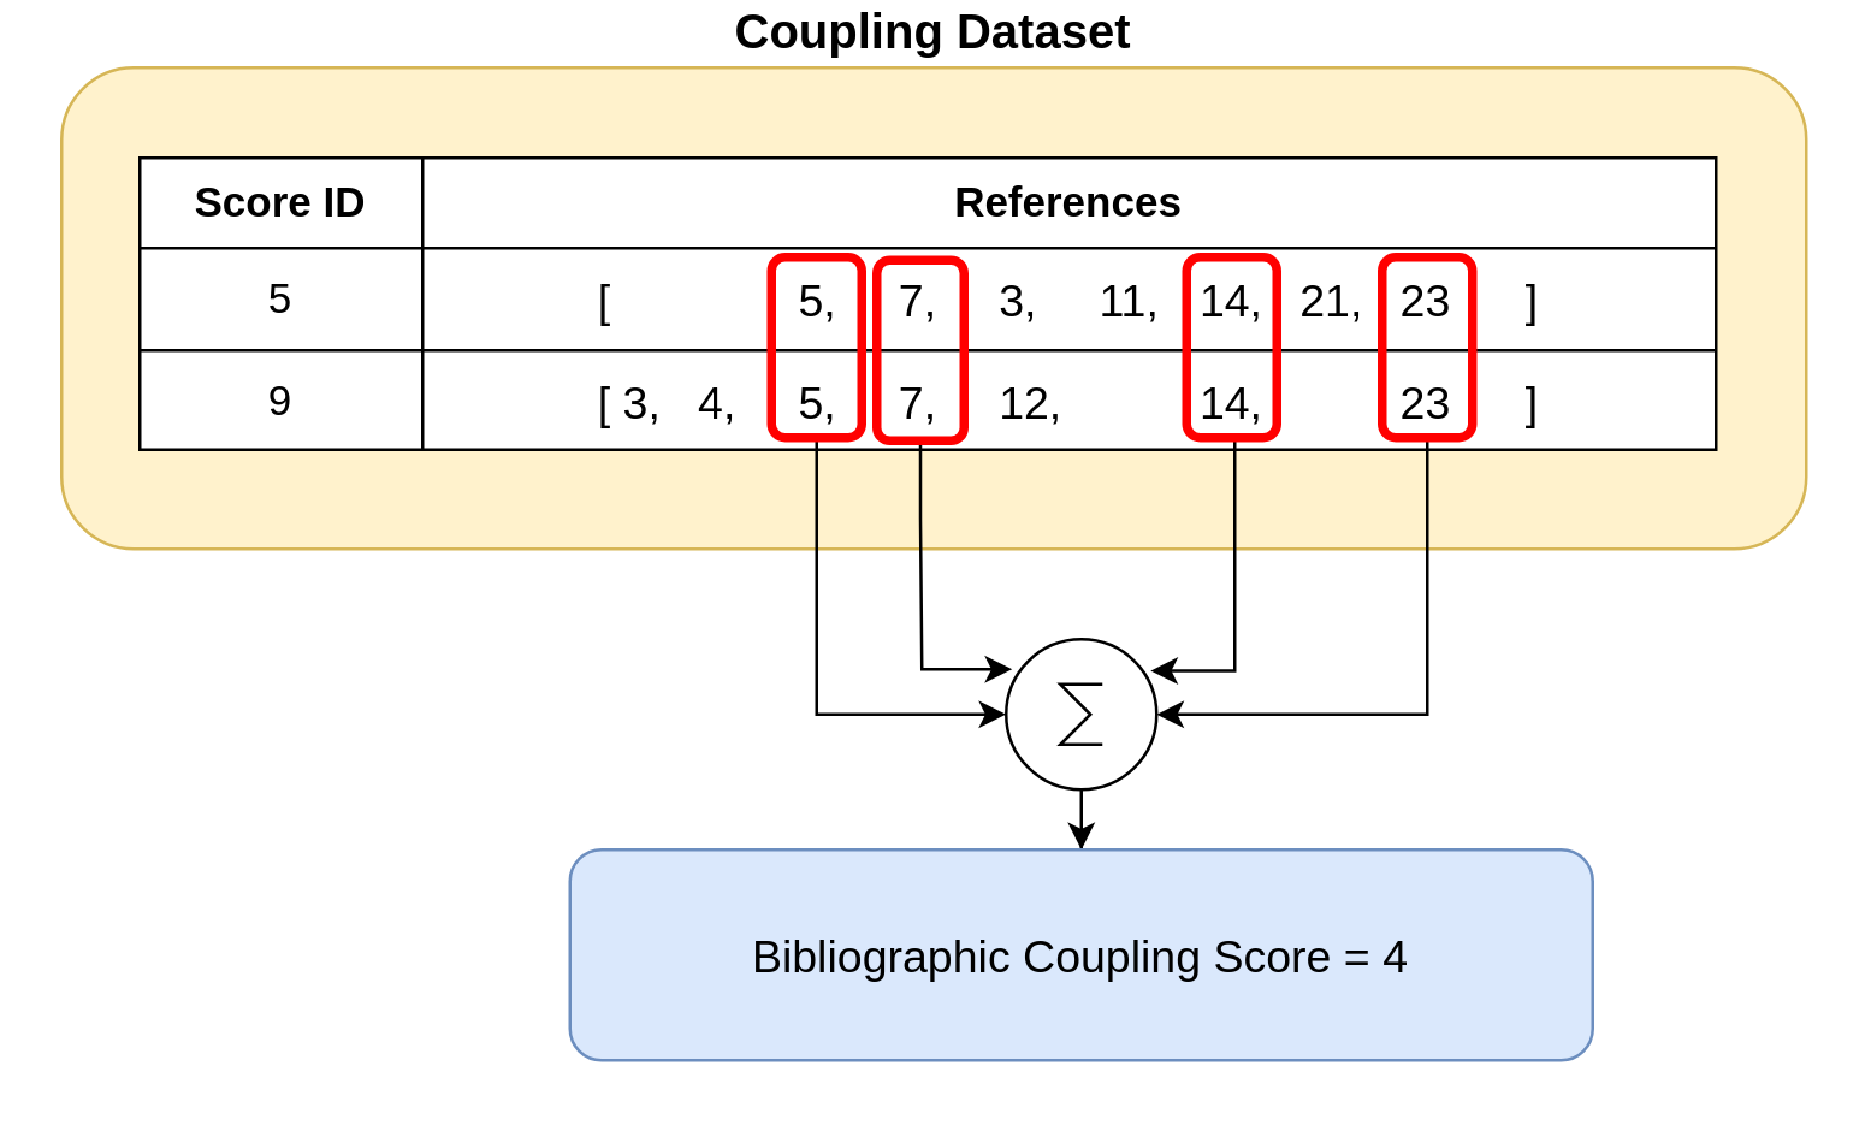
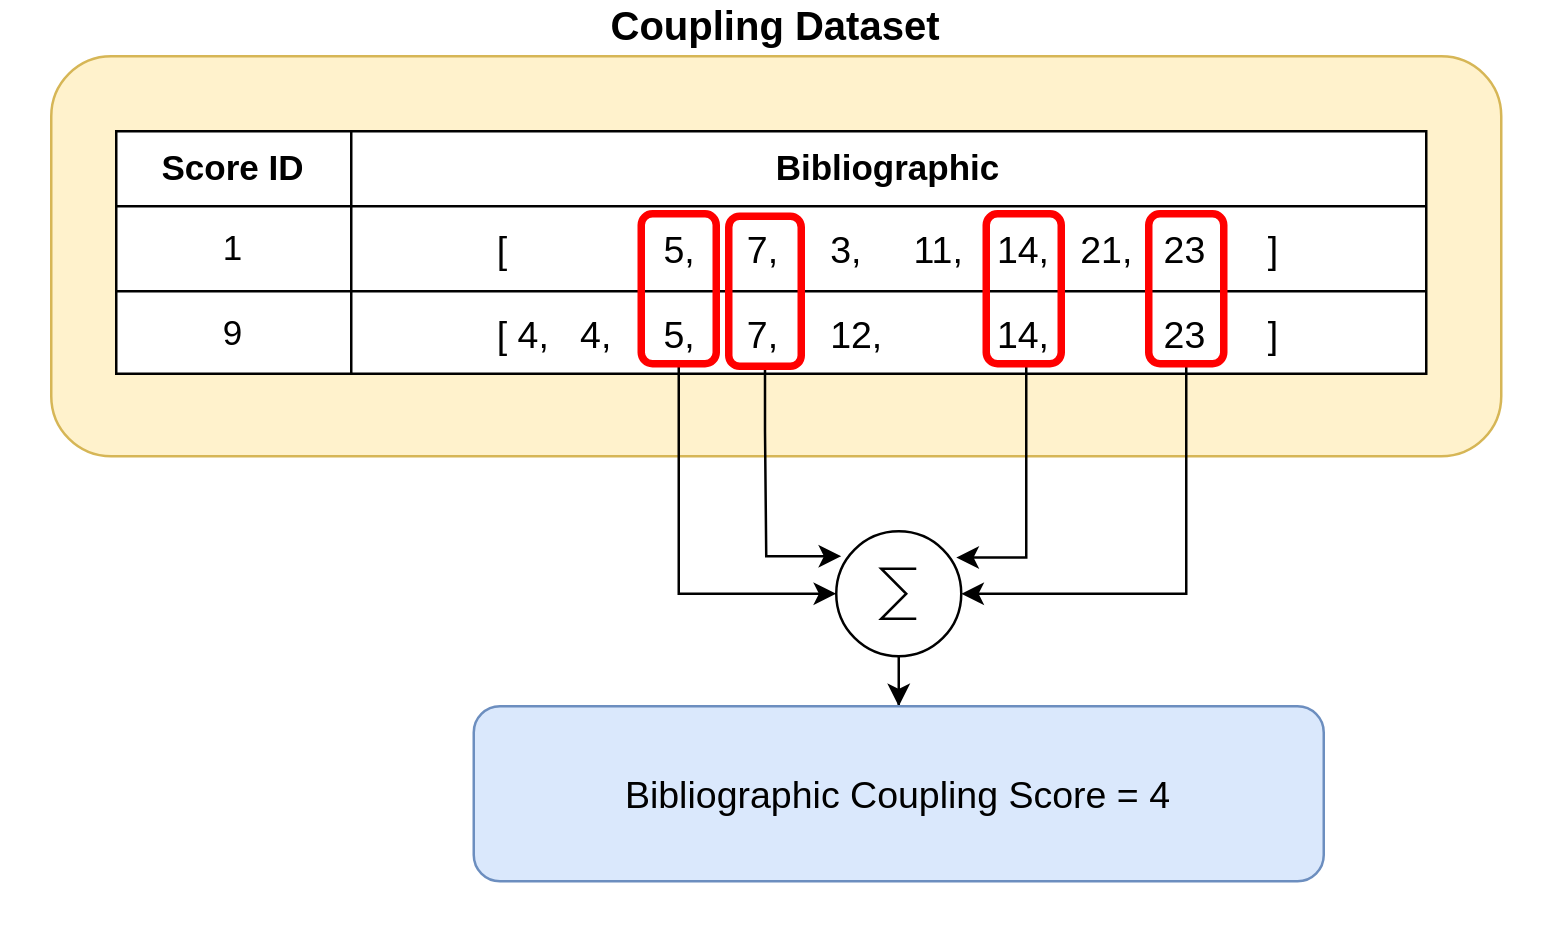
- <mxCell id="6" value="&lt;font style=&quot;font-size: 14px;&quot;&gt;&lt;b&gt;References&lt;/b&gt;&lt;/font&gt;" style="shape=partialRectangle;html=1;whiteSpace=wrap;connectable=0;overflow=hidden;fillColor=none;top=0;left=0;bottom=0;right=0;pointerEvents=1;" parent="4" vertex="1"><mxGeometry x="94" width="430" height="30" as="geometry"><mxRectangle width="430" height="30" as="alternateBounds" /></mxGeometry></mxCell>
+ <mxCell id="6" value="&lt;font style=&quot;font-size: 14px;&quot;&gt;&lt;b&gt;Bibliographic&lt;/b&gt;&lt;/font&gt;" style="shape=partialRectangle;html=1;whiteSpace=wrap;connectable=0;overflow=hidden;fillColor=none;top=0;left=0;bottom=0;right=0;pointerEvents=1;" parent="4" vertex="1"><mxGeometry x="94" width="430" height="30" as="geometry"><mxRectangle width="430" height="30" as="alternateBounds" /></mxGeometry></mxCell>
- <mxCell id="8" value="&lt;font style=&quot;font-size: 14px;&quot;&gt;5&lt;/font&gt;" style="shape=partialRectangle;html=1;whiteSpace=wrap;connectable=0;overflow=hidden;fillColor=none;top=0;left=0;bottom=0;right=0;pointerEvents=1;" parent="7" vertex="1"><mxGeometry width="94" height="34" as="geometry"><mxRectangle width="94" height="34" as="alternateBounds" /></mxGeometry></mxCell>
+ <mxCell id="8" value="&lt;font style=&quot;font-size: 14px;&quot;&gt;1&lt;/font&gt;" style="shape=partialRectangle;html=1;whiteSpace=wrap;connectable=0;overflow=hidden;fillColor=none;top=0;left=0;bottom=0;right=0;pointerEvents=1;" parent="7" vertex="1"><mxGeometry width="94" height="34" as="geometry"><mxRectangle width="94" height="34" as="alternateBounds" /></mxGeometry></mxCell>
- <mxCell id="12" value="&lt;div style=&quot;&quot;&gt;&lt;span style=&quot;font-size: 15px; background-color: initial;&quot;&gt;[ 3,&amp;nbsp;&lt;span style=&quot;white-space: pre;&quot;&gt;&#09;&lt;/span&gt;&lt;/span&gt;&lt;span style=&quot;font-size: 15px; background-color: initial;&quot;&gt;4, &lt;/span&gt;&lt;span style=&quot;font-size: 15px; background-color: initial; white-space: pre;&quot;&gt;&#09;&lt;/span&gt;&lt;span style=&quot;font-size: 15px; background-color: initial;&quot;&gt;5, &lt;/span&gt;&lt;span style=&quot;font-size: 15px; background-color: initial; white-space: pre;&quot;&gt;&#09;&lt;/span&gt;&lt;span style=&quot;font-size: 15px; background-color: initial;&quot;&gt;7, &lt;/span&gt;&lt;span style=&quot;font-size: 15px; background-color: initial; white-space: pre;&quot;&gt;&#09;&lt;/span&gt;&lt;span style=&quot;font-size: 15px; background-color: initial;&quot;&gt;12,&lt;/span&gt;&lt;span style=&quot;font-size: 15px; background-color: initial; white-space: pre;&quot;&gt;&#09;&lt;span style=&quot;white-space: pre;&quot;&gt;&#09;&lt;/span&gt;&lt;/span&gt;&lt;span style=&quot;font-size: 15px; background-color: initial;&quot;&gt;14, &lt;/span&gt;&lt;span style=&quot;font-size: 15px; background-color: initial; white-space: pre;&quot;&gt;&#09;&lt;/span&gt;&lt;span style=&quot;font-size: 15px; background-color: initial; white-space: pre;&quot;&gt;&#09;&lt;/span&gt;&lt;span style=&quot;font-size: 15px; background-color: initial;&quot;&gt;23&amp;nbsp; &amp;nbsp; &amp;nbsp; ]&lt;/span&gt;&lt;/div&gt;" style="shape=partialRectangle;html=1;whiteSpace=wrap;connectable=0;overflow=hidden;fillColor=none;top=0;left=0;bottom=0;right=0;pointerEvents=1;align=center;" parent="10" vertex="1"><mxGeometry x="94" width="430" height="33" as="geometry"><mxRectangle width="430" height="33" as="alternateBounds" /></mxGeometry></mxCell>
+ <mxCell id="12" value="&lt;div style=&quot;&quot;&gt;&lt;span style=&quot;font-size: 15px; background-color: initial;&quot;&gt;[ 4,&amp;nbsp;&lt;span style=&quot;white-space: pre;&quot;&gt;&#09;&lt;/span&gt;&lt;/span&gt;&lt;span style=&quot;font-size: 15px; background-color: initial;&quot;&gt;4, &lt;/span&gt;&lt;span style=&quot;font-size: 15px; background-color: initial; white-space: pre;&quot;&gt;&#09;&lt;/span&gt;&lt;span style=&quot;font-size: 15px; background-color: initial;&quot;&gt;5, &lt;/span&gt;&lt;span style=&quot;font-size: 15px; background-color: initial; white-space: pre;&quot;&gt;&#09;&lt;/span&gt;&lt;span style=&quot;font-size: 15px; background-color: initial;&quot;&gt;7, &lt;/span&gt;&lt;span style=&quot;font-size: 15px; background-color: initial; white-space: pre;&quot;&gt;&#09;&lt;/span&gt;&lt;span style=&quot;font-size: 15px; background-color: initial;&quot;&gt;12,&lt;/span&gt;&lt;span style=&quot;font-size: 15px; background-color: initial; white-space: pre;&quot;&gt;&#09;&lt;span style=&quot;white-space: pre;&quot;&gt;&#09;&lt;/span&gt;&lt;/span&gt;&lt;span style=&quot;font-size: 15px; background-color: initial;&quot;&gt;14, &lt;/span&gt;&lt;span style=&quot;font-size: 15px; background-color: initial; white-space: pre;&quot;&gt;&#09;&lt;/span&gt;&lt;span style=&quot;font-size: 15px; background-color: initial; white-space: pre;&quot;&gt;&#09;&lt;/span&gt;&lt;span style=&quot;font-size: 15px; background-color: initial;&quot;&gt;23&amp;nbsp; &amp;nbsp; &amp;nbsp; ]&lt;/span&gt;&lt;/div&gt;" style="shape=partialRectangle;html=1;whiteSpace=wrap;connectable=0;overflow=hidden;fillColor=none;top=0;left=0;bottom=0;right=0;pointerEvents=1;align=center;" parent="10" vertex="1"><mxGeometry x="94" width="430" height="33" as="geometry"><mxRectangle width="430" height="33" as="alternateBounds" /></mxGeometry></mxCell>
